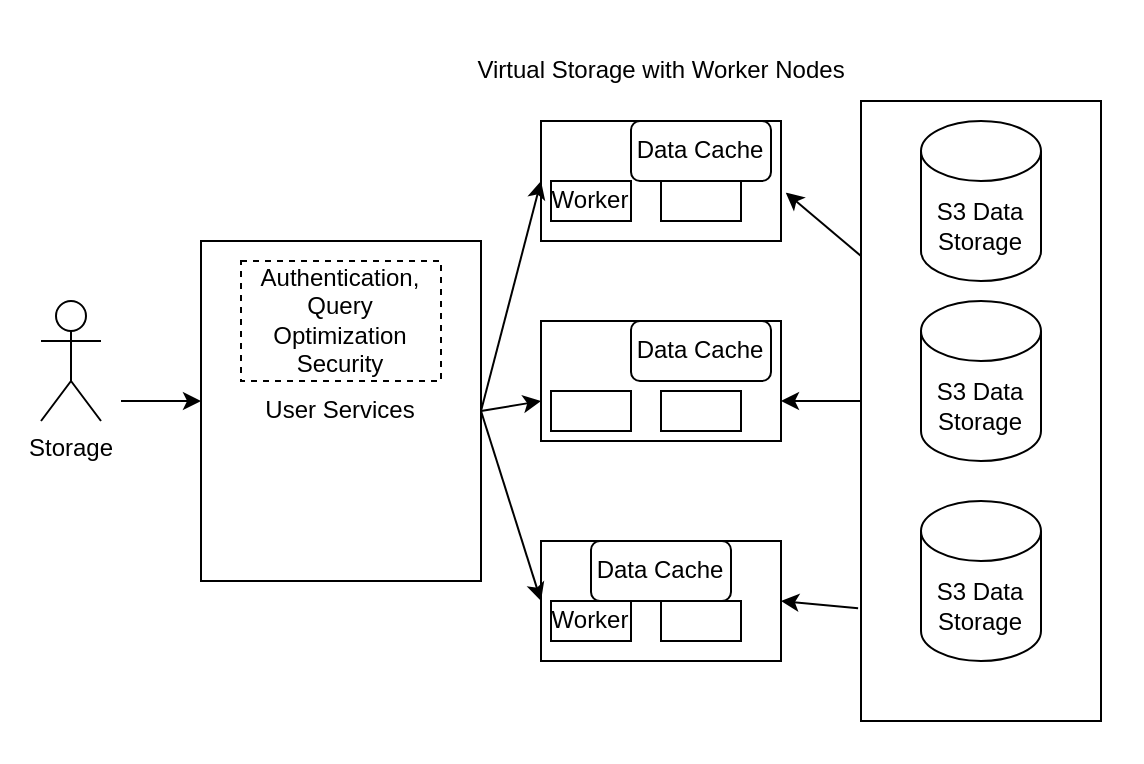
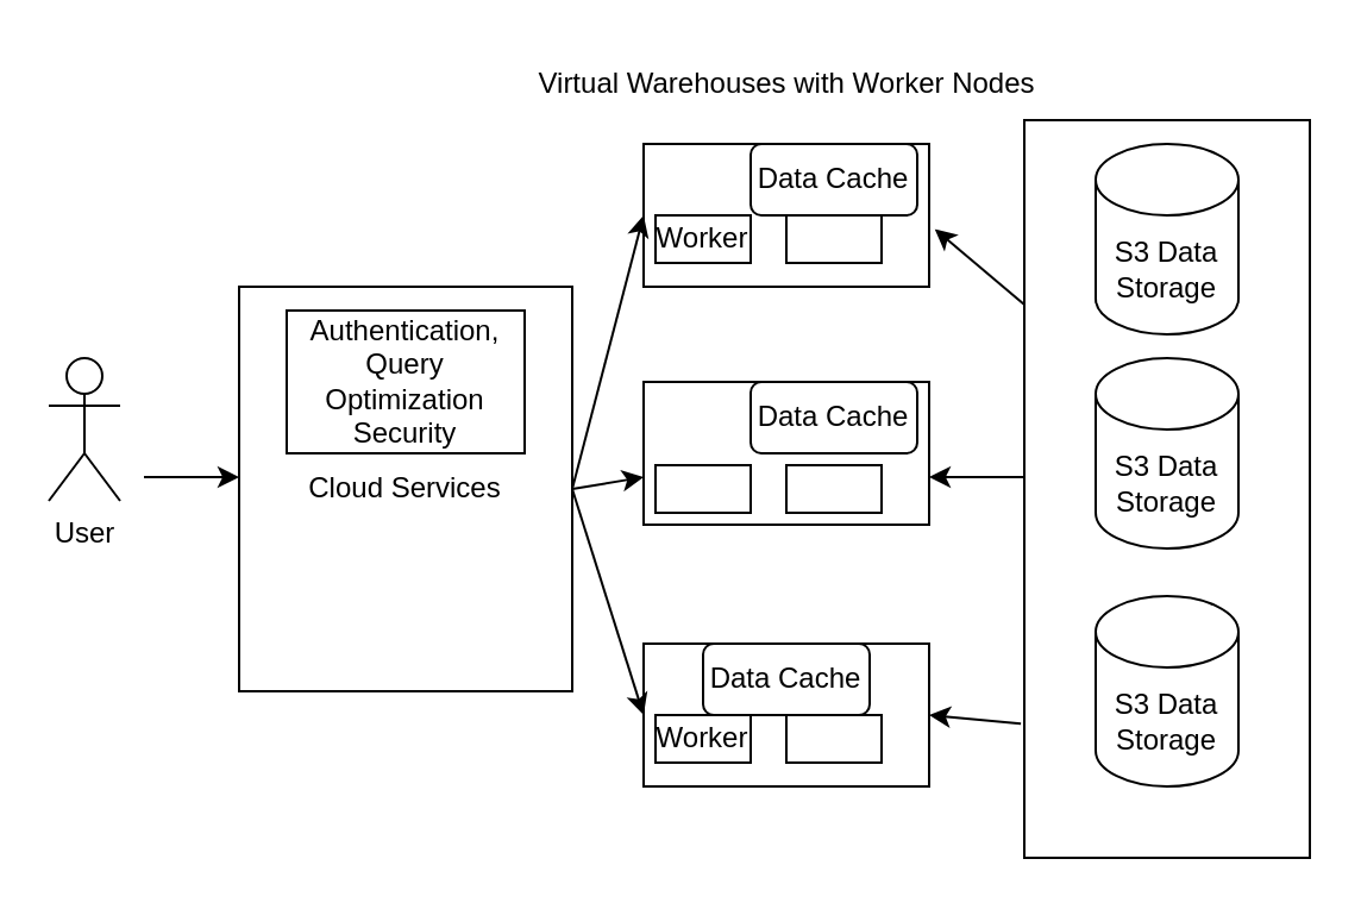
- <mxCell id="10" value="Virtual Storage with Worker Nodes" style="text;html=1;align=center;verticalAlign=middle;resizable=0;points=[];autosize=1;strokeColor=none;fillColor=none;" vertex="1" parent="1"><mxGeometry x="215" y="20" width="230" height="30" as="geometry" /></mxCell>
+ <mxCell id="10" value="Virtual Warehouses with Worker Nodes" style="text;html=1;align=center;verticalAlign=middle;resizable=0;points=[];autosize=1;strokeColor=none;fillColor=none;" vertex="1" parent="1"><mxGeometry x="215" y="20" width="230" height="30" as="geometry" /></mxCell>
- <mxCell id="8" value="Authentication, Query Optimization Security" style="rounded=0;whiteSpace=wrap;html=1;dashed=1;" vertex="1" parent="1"><mxGeometry x="120" y="130" width="100" height="60" as="geometry" /></mxCell>
+ <mxCell id="8" value="Authentication, Query Optimization Security" style="rounded=0;whiteSpace=wrap;html=1;" vertex="1" parent="1"><mxGeometry x="120" y="130" width="100" height="60" as="geometry" /></mxCell>
- <mxCell id="7" value="User Services" style="rounded=0;whiteSpace=wrap;html=1;" vertex="1" parent="1"><mxGeometry x="100" y="120" width="140" height="170" as="geometry" /></mxCell>
+ <mxCell id="7" value="Cloud Services" style="rounded=0;whiteSpace=wrap;html=1;" vertex="1" parent="1"><mxGeometry x="100" y="120" width="140" height="170" as="geometry" /></mxCell>
- <mxCell id="3" value="Storage" style="shape=umlActor;verticalLabelPosition=bottom;verticalAlign=top;html=1;outlineConnect=0;" vertex="1" parent="1"><mxGeometry x="20" y="150" width="30" height="60" as="geometry" /></mxCell>
+ <mxCell id="3" value="User" style="shape=umlActor;verticalLabelPosition=bottom;verticalAlign=top;html=1;outlineConnect=0;" vertex="1" parent="1"><mxGeometry x="20" y="150" width="30" height="60" as="geometry" /></mxCell>
